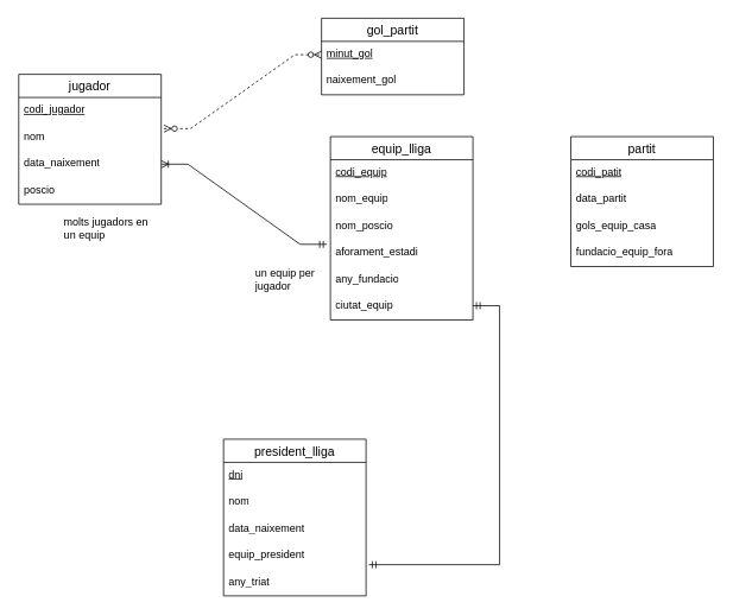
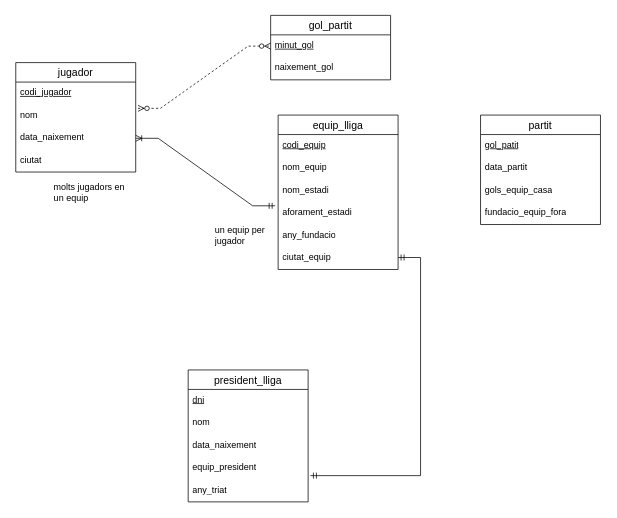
- <mxCell id="15" value="&lt;u&gt;codi_patit&lt;/u&gt;" style="text;strokeColor=none;fillColor=none;spacingLeft=4;spacingRight=4;overflow=hidden;rotatable=0;points=[[0,0.5],[1,0.5]];portConstraint=eastwest;fontSize=12;whiteSpace=wrap;html=1;" vertex="1" parent="14"><mxGeometry y="26" width="160" height="30" as="geometry" /></mxCell>
+ <mxCell id="15" value="&lt;u&gt;gol_patit&lt;/u&gt;" style="text;strokeColor=none;fillColor=none;spacingLeft=4;spacingRight=4;overflow=hidden;rotatable=0;points=[[0,0.5],[1,0.5]];portConstraint=eastwest;fontSize=12;whiteSpace=wrap;html=1;" vertex="1" parent="14"><mxGeometry y="26" width="160" height="30" as="geometry" /></mxCell>
- <mxCell id="6" value="poscio" style="text;strokeColor=none;fillColor=none;spacingLeft=4;spacingRight=4;overflow=hidden;rotatable=0;points=[[0,0.5],[1,0.5]];portConstraint=eastwest;fontSize=12;whiteSpace=wrap;html=1;" vertex="1" parent="2"><mxGeometry y="116" width="160" height="30" as="geometry" /></mxCell>
+ <mxCell id="6" value="ciutat" style="text;strokeColor=none;fillColor=none;spacingLeft=4;spacingRight=4;overflow=hidden;rotatable=0;points=[[0,0.5],[1,0.5]];portConstraint=eastwest;fontSize=12;whiteSpace=wrap;html=1;" vertex="1" parent="2"><mxGeometry y="116" width="160" height="30" as="geometry" /></mxCell>
- <mxCell id="10" value="nom_poscio" style="text;strokeColor=none;fillColor=none;spacingLeft=4;spacingRight=4;overflow=hidden;rotatable=0;points=[[0,0.5],[1,0.5]];portConstraint=eastwest;fontSize=12;whiteSpace=wrap;html=1;" vertex="1" parent="7"><mxGeometry y="86" width="160" height="30" as="geometry" /></mxCell>
+ <mxCell id="10" value="nom_estadi" style="text;strokeColor=none;fillColor=none;spacingLeft=4;spacingRight=4;overflow=hidden;rotatable=0;points=[[0,0.5],[1,0.5]];portConstraint=eastwest;fontSize=12;whiteSpace=wrap;html=1;" vertex="1" parent="7"><mxGeometry y="86" width="160" height="30" as="geometry" /></mxCell>
